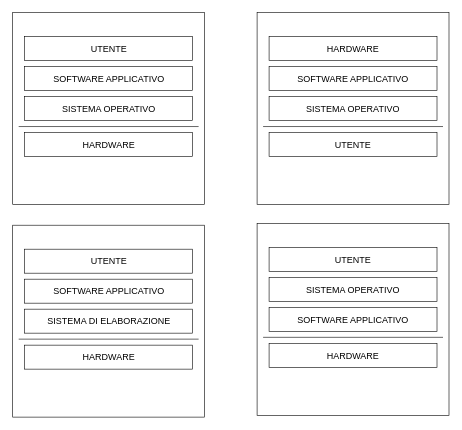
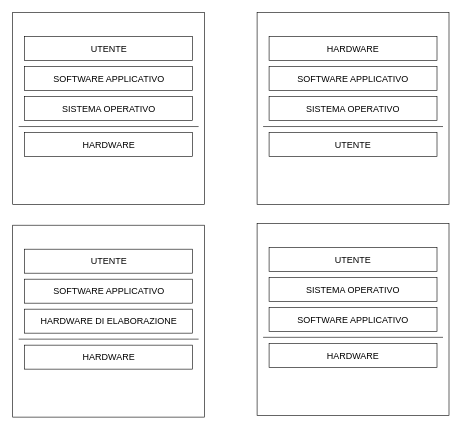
- <mxCell id="17" value="SISTEMA DI ELABORAZIONE" style="rounded=0;whiteSpace=wrap;html=1;fontSize=15;" vertex="1" parent="1"><mxGeometry x="40.5" y="515" width="280" height="40" as="geometry" /></mxCell>
+ <mxCell id="17" value="HARDWARE DI ELABORAZIONE" style="rounded=0;whiteSpace=wrap;html=1;fontSize=15;" vertex="1" parent="1"><mxGeometry x="40.5" y="515" width="280" height="40" as="geometry" /></mxCell>
